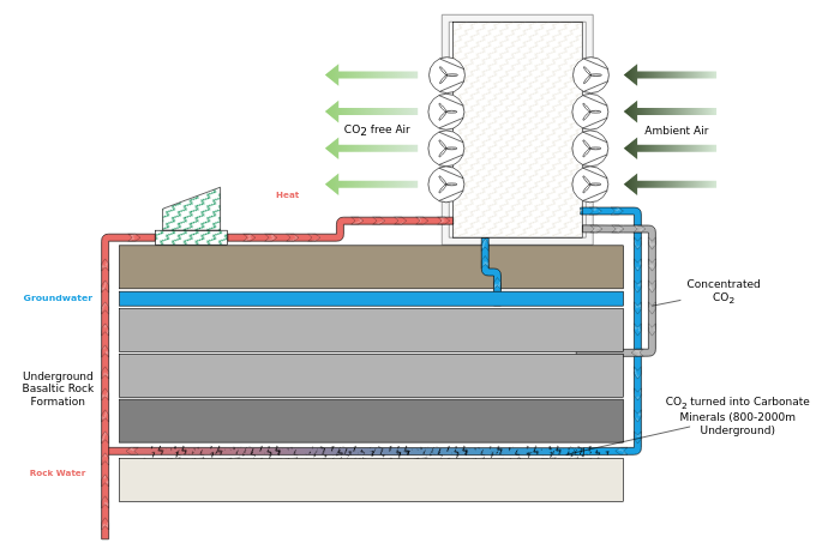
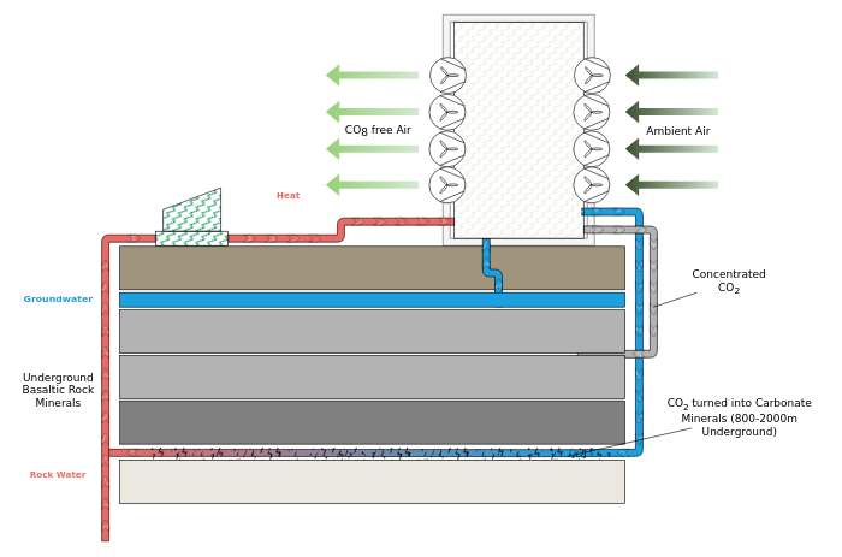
- <mxCell id="98" value="CO&lt;sub style=&quot;font-size: 15px;&quot;&gt;2&lt;/sub&gt;&amp;nbsp;free Air" style="text;html=1;strokeColor=none;fillColor=none;align=center;verticalAlign=middle;whiteSpace=wrap;rounded=0;fontFamily=Dejavu Sans;fontSize=15;" vertex="1" parent="1"><mxGeometry x="471.61" y="166" width="103.39" height="30" as="geometry" /></mxCell>
+ <mxCell id="98" value="CO&lt;sub style=&quot;font-size: 15px;&quot;&gt;8&lt;/sub&gt;&amp;nbsp;free Air" style="text;html=1;strokeColor=none;fillColor=none;align=center;verticalAlign=middle;whiteSpace=wrap;rounded=0;fontFamily=Dejavu Sans;fontSize=15;" vertex="1" parent="1"><mxGeometry x="471.61" y="166" width="103.39" height="30" as="geometry" /></mxCell>
- <mxCell id="104" value="Concentrated CO&lt;sub&gt;2&lt;/sub&gt;" style="text;html=1;strokeColor=none;fillColor=none;align=center;verticalAlign=middle;whiteSpace=wrap;rounded=0;fontFamily=Dejavu Sans;fontSize=15;fontColor=#000000;" vertex="1" parent="1"><mxGeometry x="945" y="390" width="120" height="30" as="geometry" /></mxCell>
+ <mxCell id="104" value="Concentrated CO&lt;sub&gt;2&lt;/sub&gt;" style="text;html=1;strokeColor=none;fillColor=none;align=center;verticalAlign=middle;whiteSpace=wrap;rounded=0;fontFamily=Dejavu Sans;fontSize=15;fontColor=#000000;" vertex="1" parent="1"><mxGeometry x="950" y="375" width="120" height="30" as="geometry" /></mxCell>
- <mxCell id="102" value="Underground Basaltic Rock Formation" style="text;html=1;strokeColor=none;fillColor=none;align=center;verticalAlign=middle;whiteSpace=wrap;rounded=0;fontFamily=Dejavu Sans;fontSize=15;fontColor=#000000;" vertex="1" parent="1"><mxGeometry x="20" y="525" width="120" height="30" as="geometry" /></mxCell>
+ <mxCell id="102" value="Underground Basaltic Rock Minerals" style="text;html=1;strokeColor=none;fillColor=none;align=center;verticalAlign=middle;whiteSpace=wrap;rounded=0;fontFamily=Dejavu Sans;fontSize=15;fontColor=#000000;" vertex="1" parent="1"><mxGeometry x="20" y="525" width="120" height="30" as="geometry" /></mxCell>
